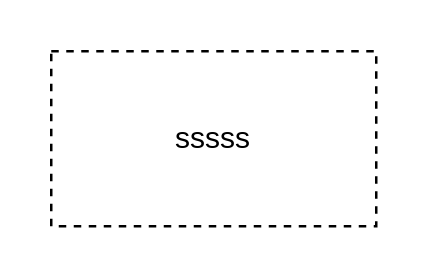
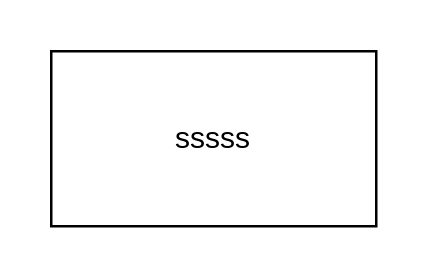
- <mxCell id="2" value="sssss" style="rounded=0;whiteSpace=wrap;html=1;dashed=1;" parent="1" vertex="1"><mxGeometry x="20" y="20" width="130" height="70" as="geometry" /></mxCell>
+ <mxCell id="2" value="sssss" style="rounded=0;whiteSpace=wrap;html=1;" parent="1" vertex="1"><mxGeometry x="20" y="20" width="130" height="70" as="geometry" /></mxCell>
